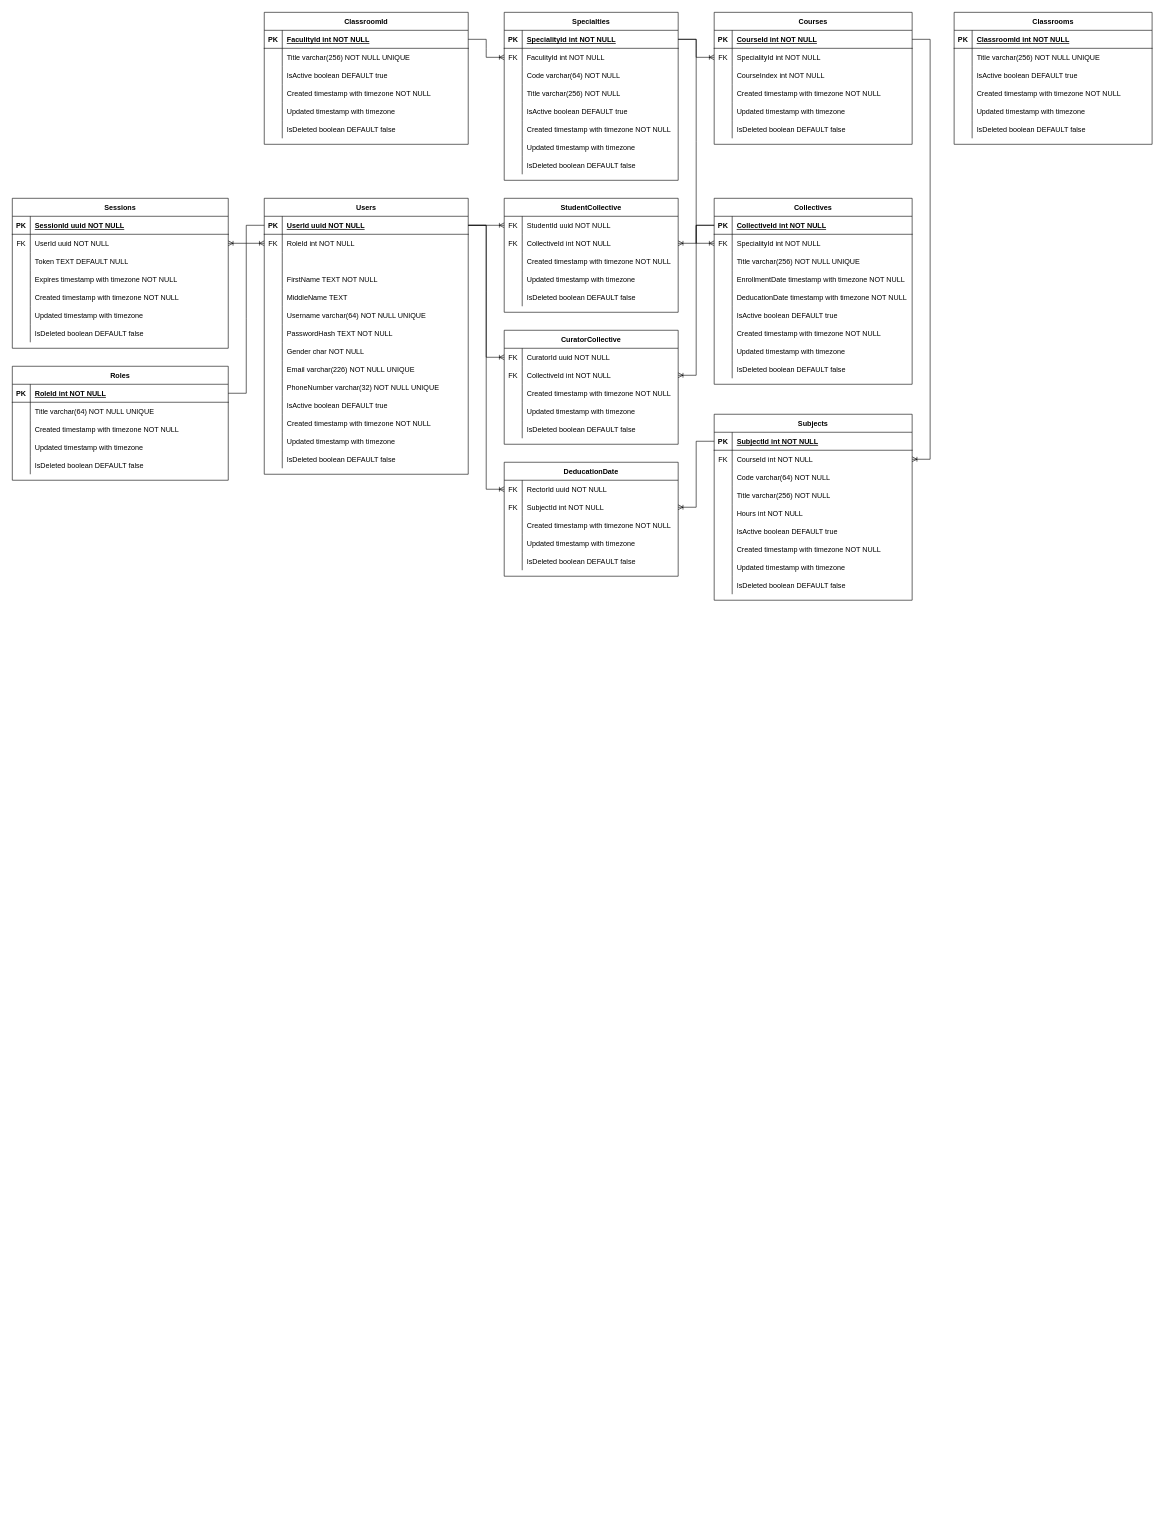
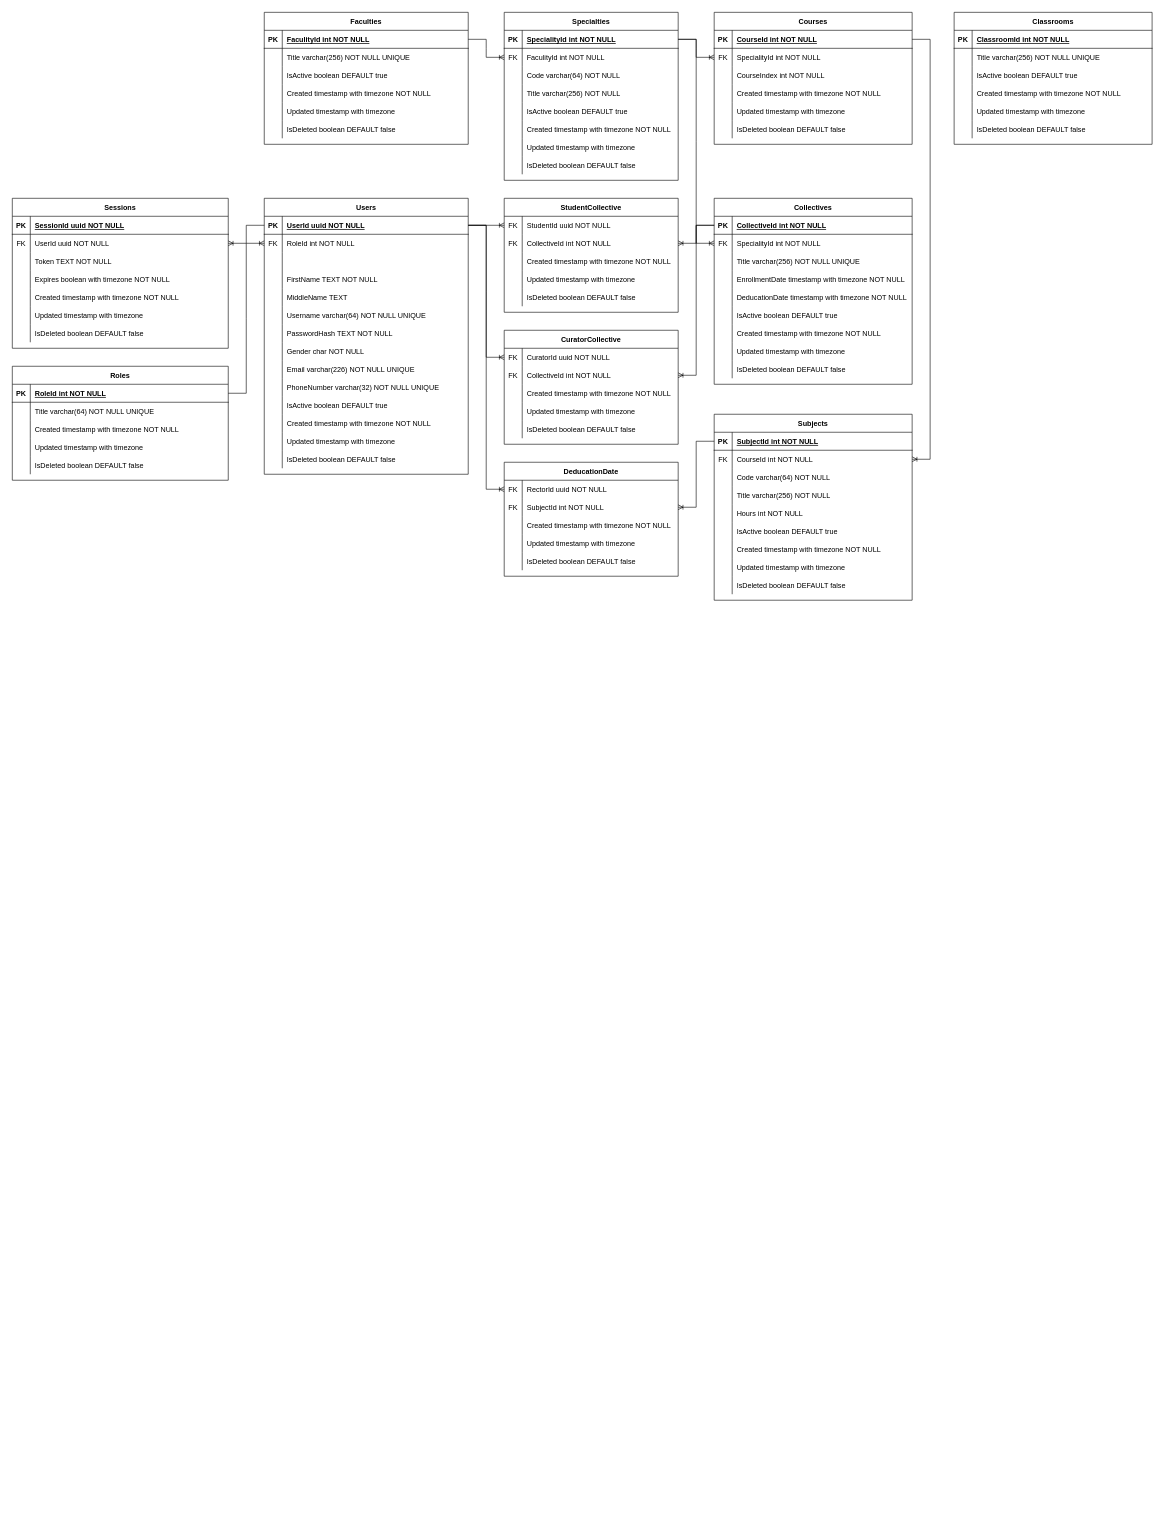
- <mxCell id="47" value="ClassroomId" style="shape=table;startSize=30;container=1;collapsible=1;childLayout=tableLayout;fixedRows=1;rowLines=0;fontStyle=1;align=center;resizeLast=1;" parent="1" vertex="1"><mxGeometry x="440" y="20" width="340" height="220" as="geometry" /></mxCell>
+ <mxCell id="47" value="Faculties" style="shape=table;startSize=30;container=1;collapsible=1;childLayout=tableLayout;fixedRows=1;rowLines=0;fontStyle=1;align=center;resizeLast=1;" parent="1" vertex="1"><mxGeometry x="440" y="20" width="340" height="220" as="geometry" /></mxCell>
- <mxCell id="193" value="Token TEXT DEFAULT NULL" style="shape=partialRectangle;overflow=hidden;connectable=0;fillColor=none;top=0;left=0;bottom=0;right=0;align=left;spacingLeft=6;" parent="191" vertex="1"><mxGeometry x="30" width="330" height="30" as="geometry"><mxRectangle width="330" height="30" as="alternateBounds" /></mxGeometry></mxCell>
+ <mxCell id="193" value="Token TEXT NOT NULL" style="shape=partialRectangle;overflow=hidden;connectable=0;fillColor=none;top=0;left=0;bottom=0;right=0;align=left;spacingLeft=6;" parent="191" vertex="1"><mxGeometry x="30" width="330" height="30" as="geometry"><mxRectangle width="330" height="30" as="alternateBounds" /></mxGeometry></mxCell>
- <mxCell id="196" value="Expires timestamp with timezone NOT NULL" style="shape=partialRectangle;overflow=hidden;connectable=0;fillColor=none;top=0;left=0;bottom=0;right=0;align=left;spacingLeft=6;" parent="194" vertex="1"><mxGeometry x="30" width="330" height="30" as="geometry"><mxRectangle width="330" height="30" as="alternateBounds" /></mxGeometry></mxCell>
+ <mxCell id="196" value="Expires boolean with timezone NOT NULL" style="shape=partialRectangle;overflow=hidden;connectable=0;fillColor=none;top=0;left=0;bottom=0;right=0;align=left;spacingLeft=6;" parent="194" vertex="1"><mxGeometry x="30" width="330" height="30" as="geometry"><mxRectangle width="330" height="30" as="alternateBounds" /></mxGeometry></mxCell>
